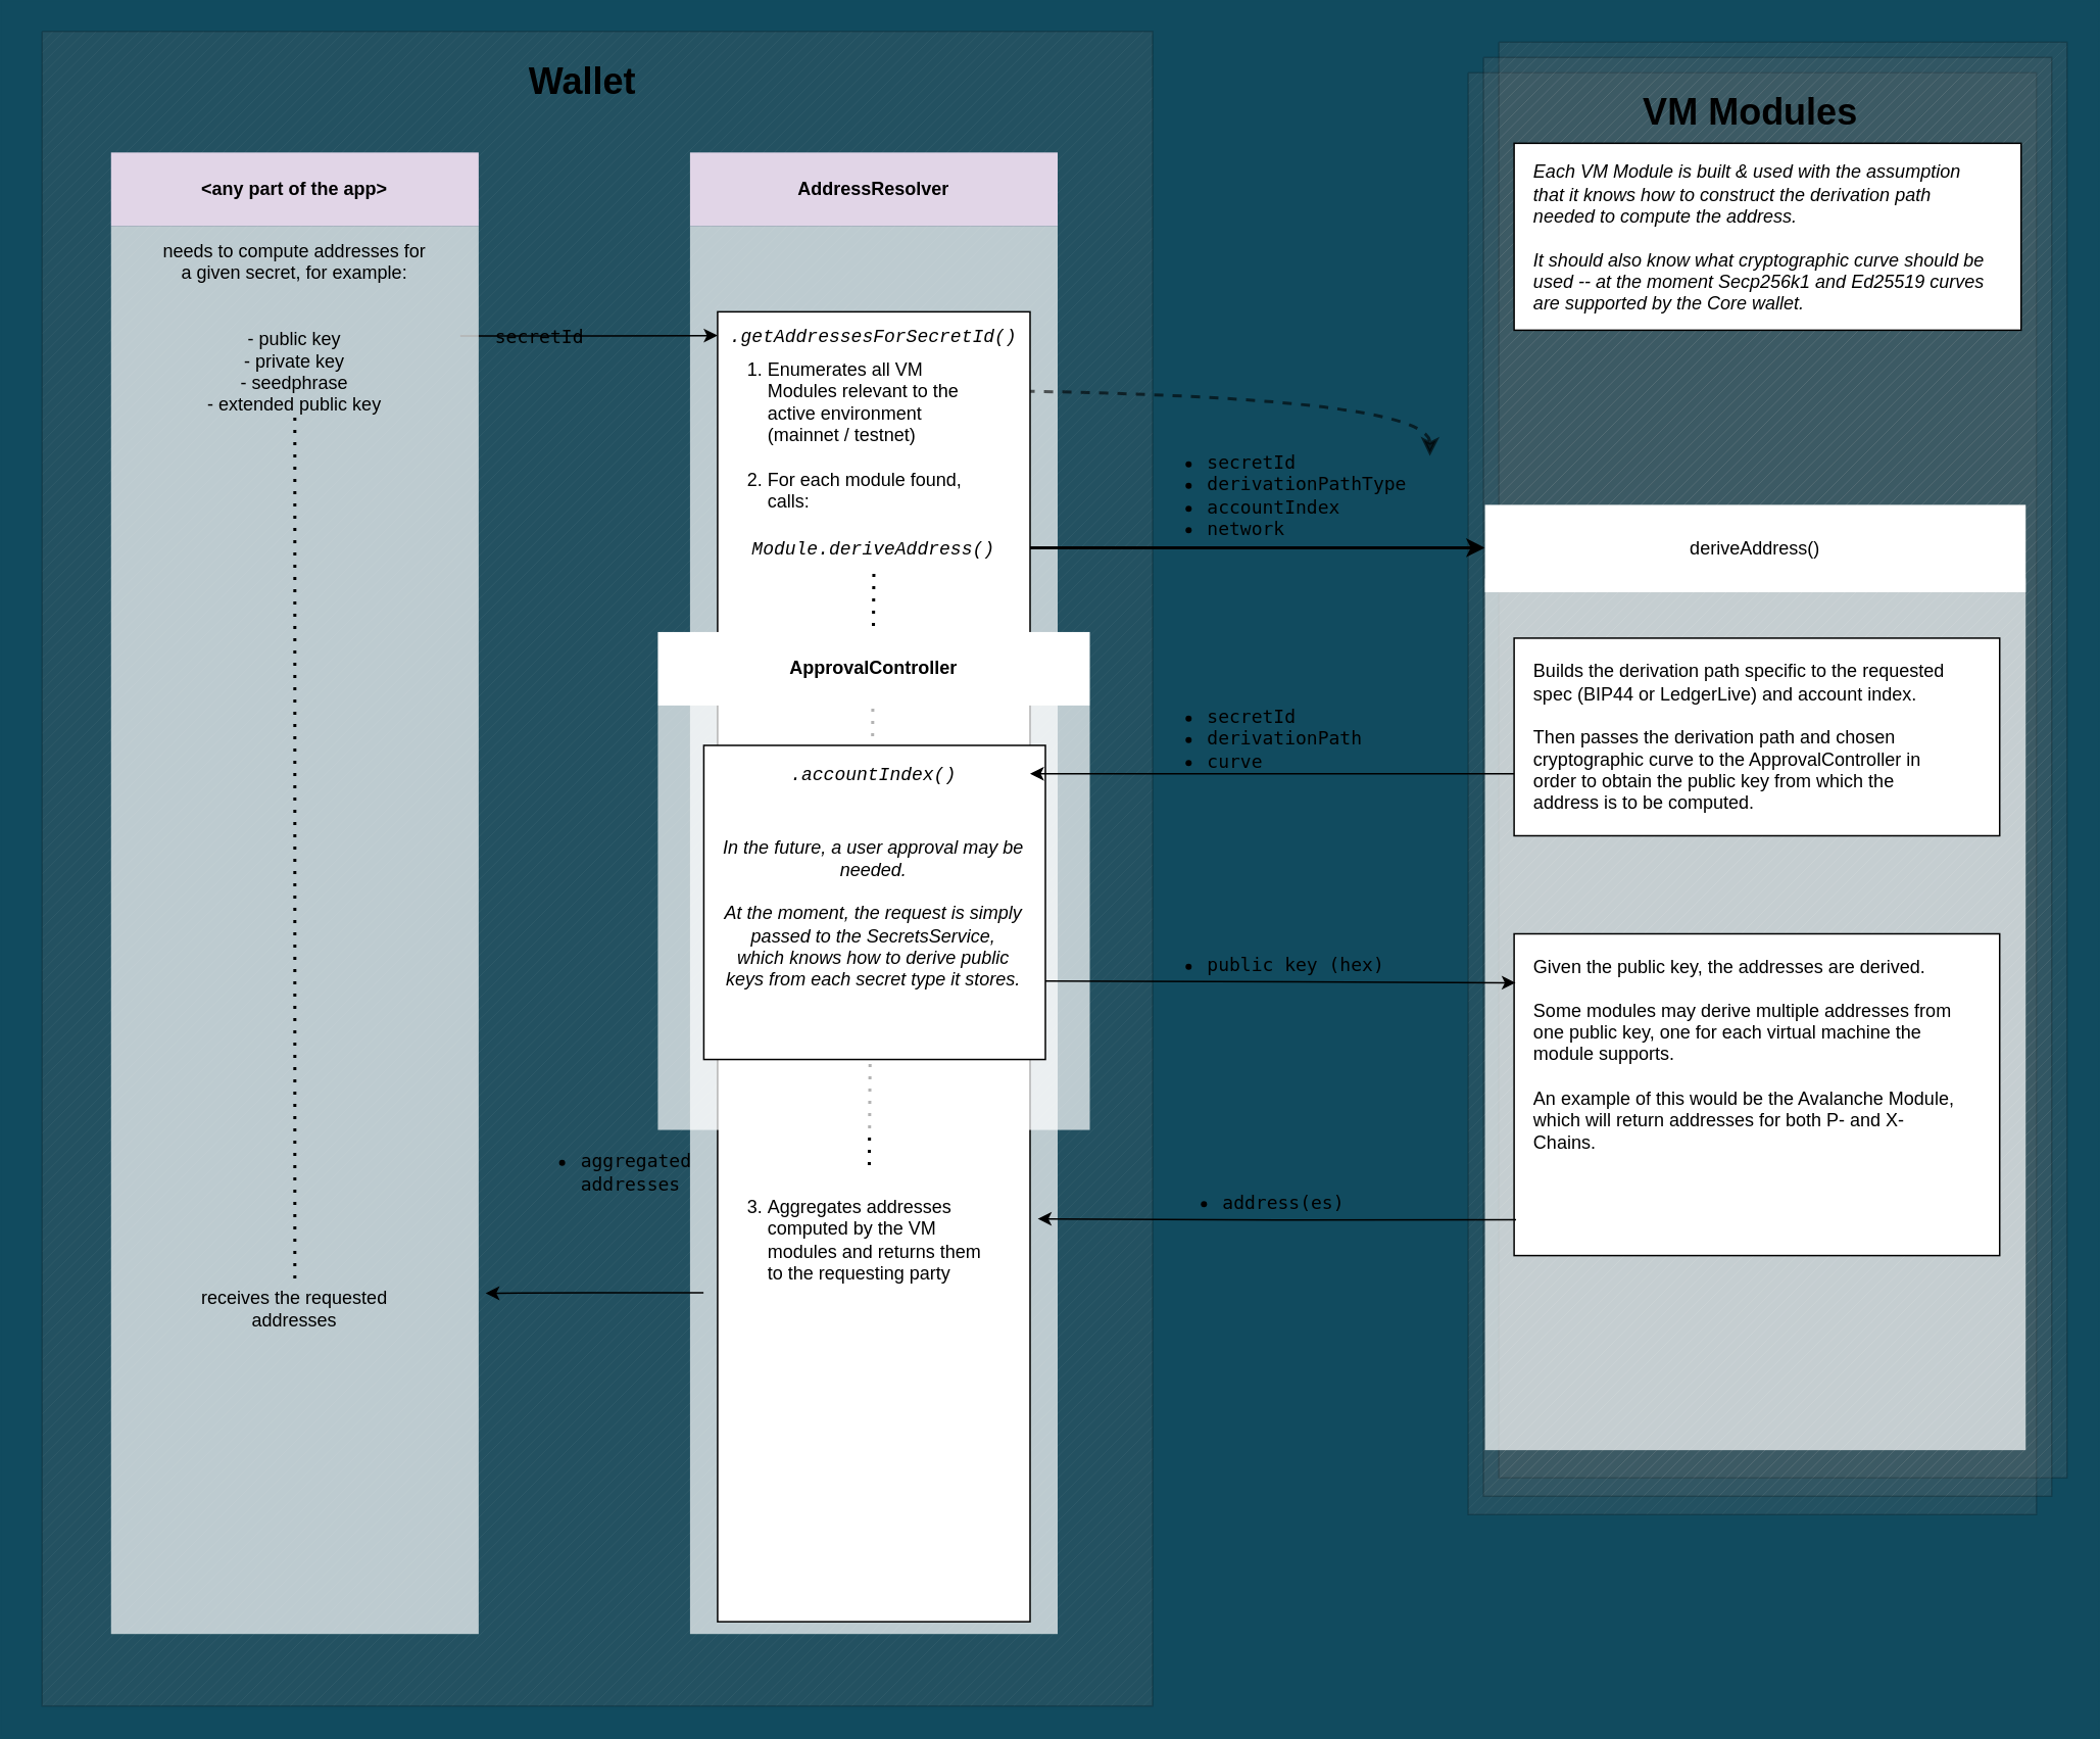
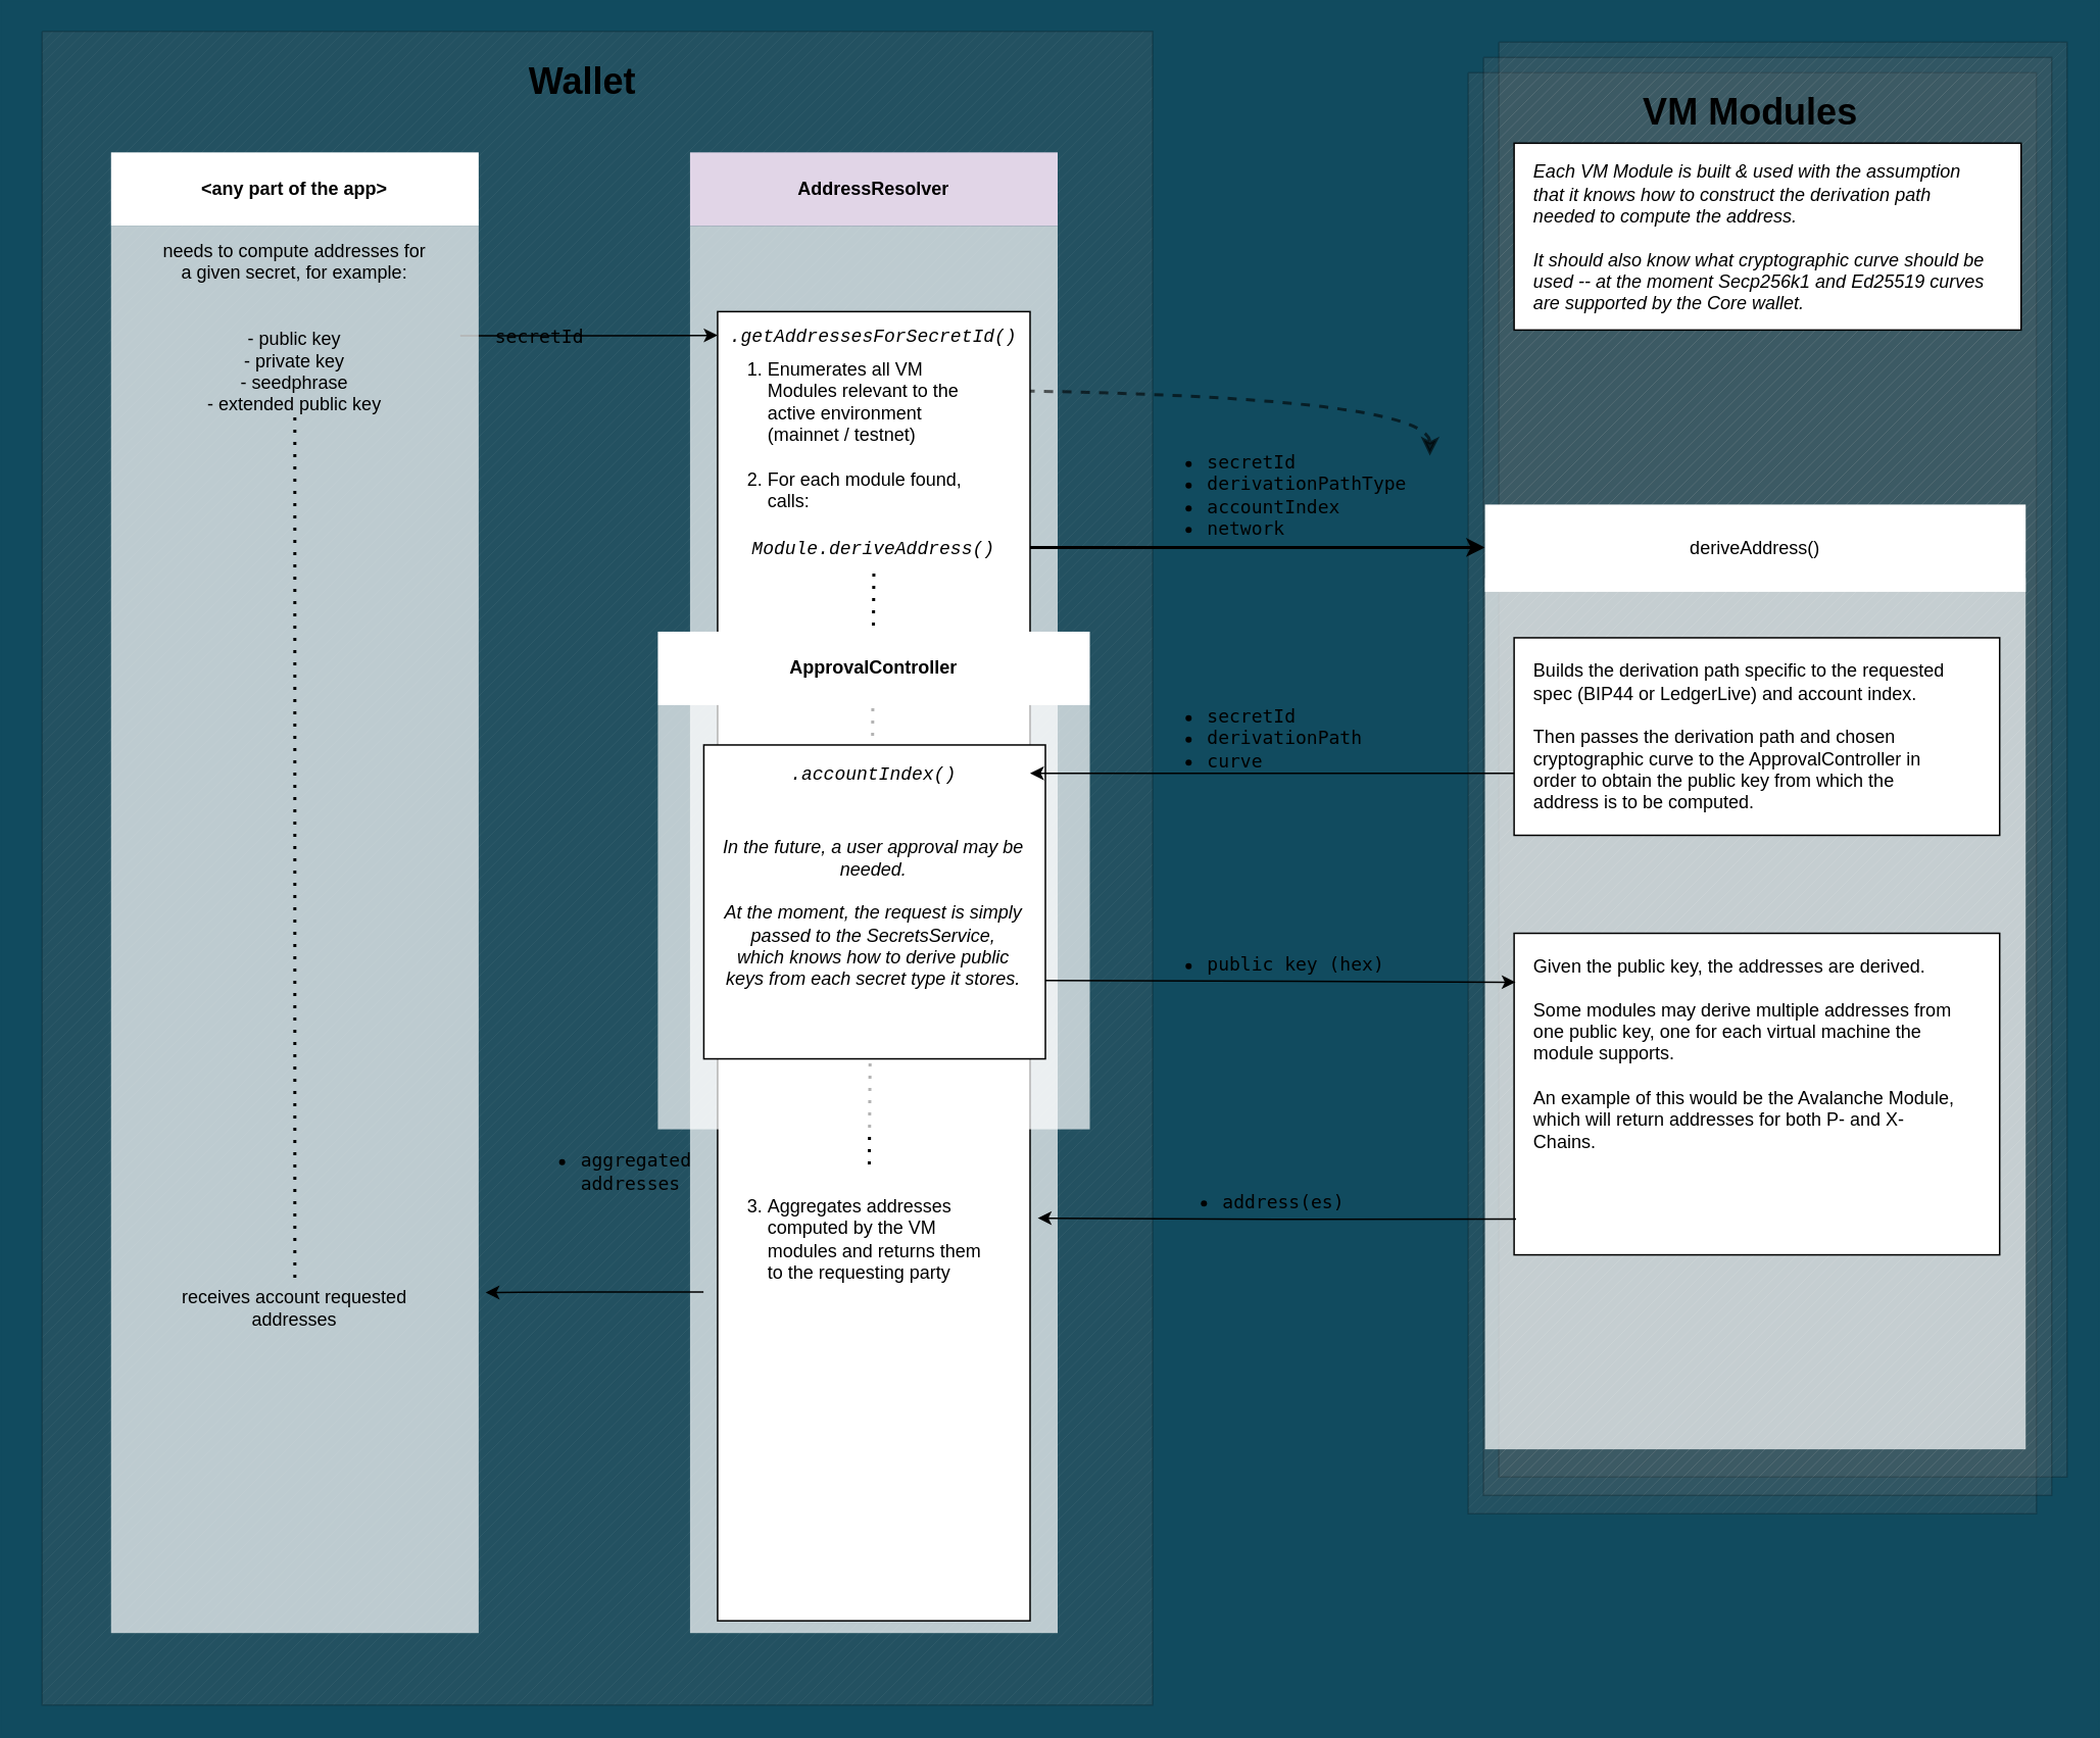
- <mxCell id="13" value="&lt;b&gt;&amp;lt;any part of the app&amp;gt;&lt;/b&gt;" style="whiteSpace=wrap;html=1;rounded=0;strokeColor=none;fillColor=#e1d5e7;" vertex="1" parent="1"><mxGeometry x="72" y="99" width="240" height="48" as="geometry" /></mxCell>
+ <mxCell id="13" value="&lt;b&gt;&amp;lt;any part of the app&amp;gt;&lt;/b&gt;" style="whiteSpace=wrap;html=1;rounded=0;strokeColor=none;" vertex="1" parent="1"><mxGeometry x="72" y="99" width="240" height="48" as="geometry" /></mxCell>
- <mxCell id="45" value="&lt;div&gt;receives the requested addresses&lt;/div&gt;" style="text;html=1;align=center;verticalAlign=middle;whiteSpace=wrap;rounded=0;" vertex="1" parent="1"><mxGeometry x="105.25" y="834" width="173.5" height="39" as="geometry" /></mxCell>
+ <mxCell id="45" value="&lt;div&gt;receives account requested addresses&lt;/div&gt;" style="text;html=1;align=center;verticalAlign=middle;whiteSpace=wrap;rounded=0;" vertex="1" parent="1"><mxGeometry x="105.25" y="834" width="173.5" height="39" as="geometry" /></mxCell>
